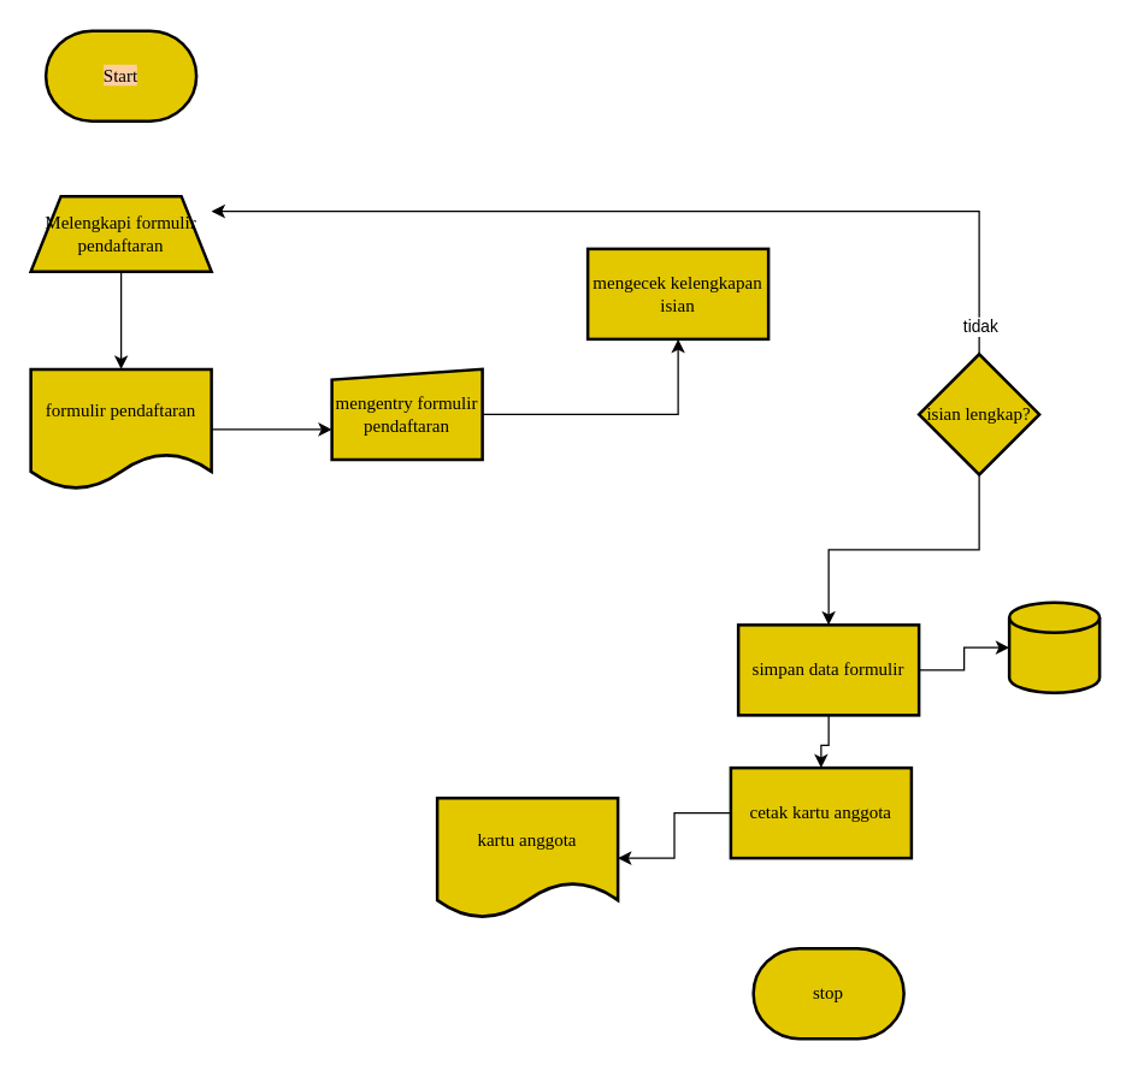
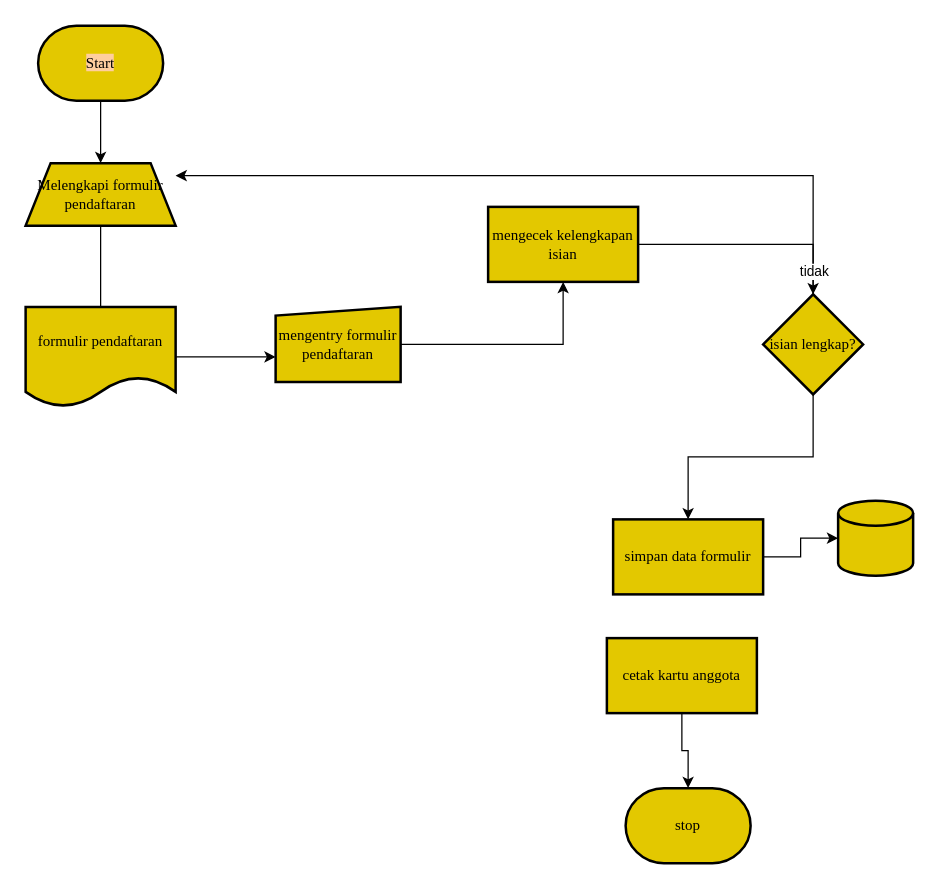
+ <mxCell id="2" value="" style="edgeStyle=orthogonalEdgeStyle;rounded=0;orthogonalLoop=1;jettySize=auto;html=1;" parent="1" source="3" target="5" edge="1"><mxGeometry relative="1" as="geometry" /></mxCell>
+ <mxCell id="10" value="" style="edgeStyle=orthogonalEdgeStyle;rounded=0;orthogonalLoop=1;jettySize=auto;html=1;" parent="1" source="11" target="15" edge="1"><mxGeometry relative="1" as="geometry" /></mxCell>
- <mxCell id="4" value="" style="edgeStyle=orthogonalEdgeStyle;rounded=0;orthogonalLoop=1;jettySize=auto;html=1;" parent="1" source="5" target="7" edge="1"><mxGeometry relative="1" as="geometry" /></mxCell>
+ <mxCell id="4" value="" style="edgeStyle=orthogonalEdgeStyle;rounded=0;orthogonalLoop=1;jettySize=auto;html=1;endArrow=none;" parent="1" source="5" target="7" edge="1"><mxGeometry relative="1" as="geometry" /></mxCell>
- <mxCell id="17" value="" style="edgeStyle=orthogonalEdgeStyle;rounded=0;orthogonalLoop=1;jettySize=auto;html=1;" parent="1" source="18" target="22" edge="1"><mxGeometry relative="1" as="geometry" /></mxCell>
- <mxCell id="20" value="" style="edgeStyle=orthogonalEdgeStyle;rounded=0;orthogonalLoop=1;jettySize=auto;html=1;" parent="1" source="22" target="23" edge="1"><mxGeometry relative="1" as="geometry" /></mxCell>
- <mxCell id="23" value="kartu anggota" style="shape=document;whiteSpace=wrap;html=1;boundedLbl=1;fontFamily=Verdana;fillColor=#e3c800;strokeColor=#000000;fontColor=#000000;strokeWidth=2;rounded=1;arcSize=0;" parent="1" vertex="1"><mxGeometry x="290" y="530" width="120" height="80" as="geometry" /></mxCell>
+ <mxCell id="21" value="" style="edgeStyle=orthogonalEdgeStyle;rounded=0;orthogonalLoop=1;jettySize=auto;html=1;" parent="1" source="22" target="24" edge="1"><mxGeometry relative="1" as="geometry" /></mxCell>
